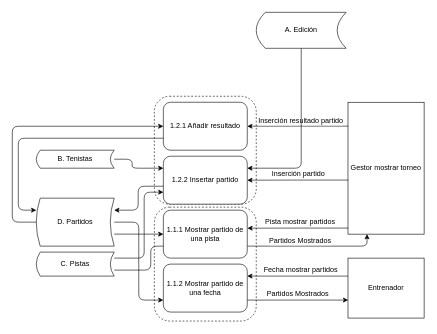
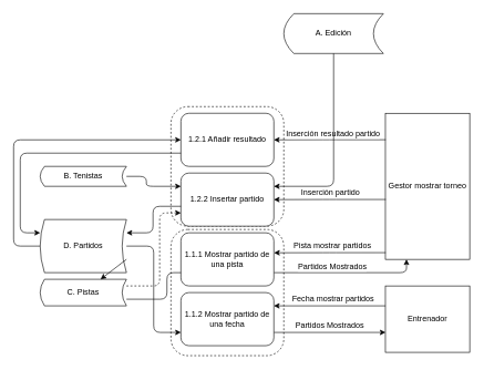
- <mxCell id="28" value="" style="endArrow=classic;html=1;exitX=1;exitY=0.75;exitDx=0;exitDy=0;entryX=0;entryY=0.5;entryDx=0;entryDy=0;" parent="1" source="19" target="20" edge="1"><mxGeometry width="50" height="50" relative="1" as="geometry"><mxPoint x="230" y="380" as="sourcePoint" /><mxPoint x="280" y="330" as="targetPoint" /></mxGeometry></mxCell>
+ <mxCell id="28" value="" style="endArrow=classic;html=1;exitX=1;exitY=0.75;exitDx=0;exitDy=0;" parent="1" source="19" target="4" edge="1"><mxGeometry width="50" height="50" relative="1" as="geometry"><mxPoint x="230" y="380" as="sourcePoint" /><mxPoint x="280" y="330" as="targetPoint" /></mxGeometry></mxCell>
- <mxCell id="32" value="" style="endArrow=classic;html=1;exitX=1;exitY=0.25;exitDx=0;exitDy=0;entryX=0;entryY=0.75;entryDx=0;entryDy=0;rounded=1;edgeStyle=orthogonalEdgeStyle;" parent="1" source="4" target="21" edge="1"><mxGeometry width="50" height="50" relative="1" as="geometry"><mxPoint x="230" y="430" as="sourcePoint" /><mxPoint x="280" y="380" as="targetPoint" /><Array as="points"><mxPoint x="240" y="430" /><mxPoint x="240" y="320" /></Array></mxGeometry></mxCell>
+ <mxCell id="32" value="" style="endArrow=classic;html=1;exitX=1;exitY=0.25;exitDx=0;exitDy=0;entryX=0;entryY=0.75;entryDx=0;entryDy=0;rounded=1;edgeStyle=orthogonalEdgeStyle;dashed=1;" parent="1" source="4" target="21" edge="1"><mxGeometry width="50" height="50" relative="1" as="geometry"><mxPoint x="230" y="430" as="sourcePoint" /><mxPoint x="280" y="380" as="targetPoint" /><Array as="points"><mxPoint x="240" y="430" /><mxPoint x="240" y="320" /></Array></mxGeometry></mxCell>
